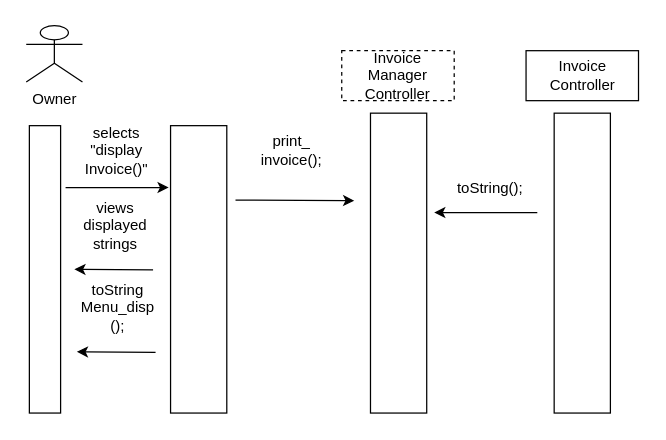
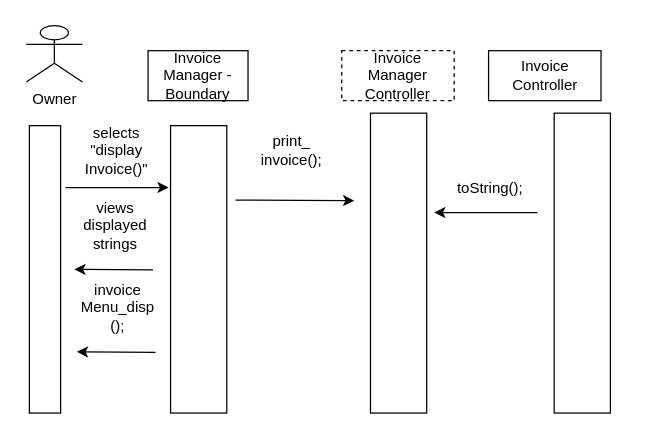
+ <mxCell id="3" value="Invoice Manager - Boundary" style="rounded=0;whiteSpace=wrap;html=1;" parent="1" vertex="1"><mxGeometry x="118" y="40" width="80" height="40" as="geometry" /></mxCell>
- <mxCell id="8" value="Invoice Controller" style="rounded=0;whiteSpace=wrap;html=1;" parent="1" vertex="1"><mxGeometry x="420.5" y="40" width="90" height="40" as="geometry" /></mxCell>
+ <mxCell id="8" value="Invoice Controller" style="rounded=0;whiteSpace=wrap;html=1;" parent="1" vertex="1"><mxGeometry x="390.5" y="40" width="90" height="40" as="geometry" /></mxCell>
- <mxCell id="20" value="toString&lt;br&gt;Menu_disp&lt;br&gt;();" style="text;html=1;strokeColor=none;fillColor=none;align=center;verticalAlign=middle;whiteSpace=wrap;rounded=0;" vertex="1" parent="1"><mxGeometry x="65" y="226" width="58" height="40" as="geometry" /></mxCell>
+ <mxCell id="20" value="invoice&lt;br&gt;Menu_disp&lt;br&gt;();" style="text;html=1;strokeColor=none;fillColor=none;align=center;verticalAlign=middle;whiteSpace=wrap;rounded=0;" vertex="1" parent="1"><mxGeometry x="65" y="226" width="58" height="40" as="geometry" /></mxCell>
